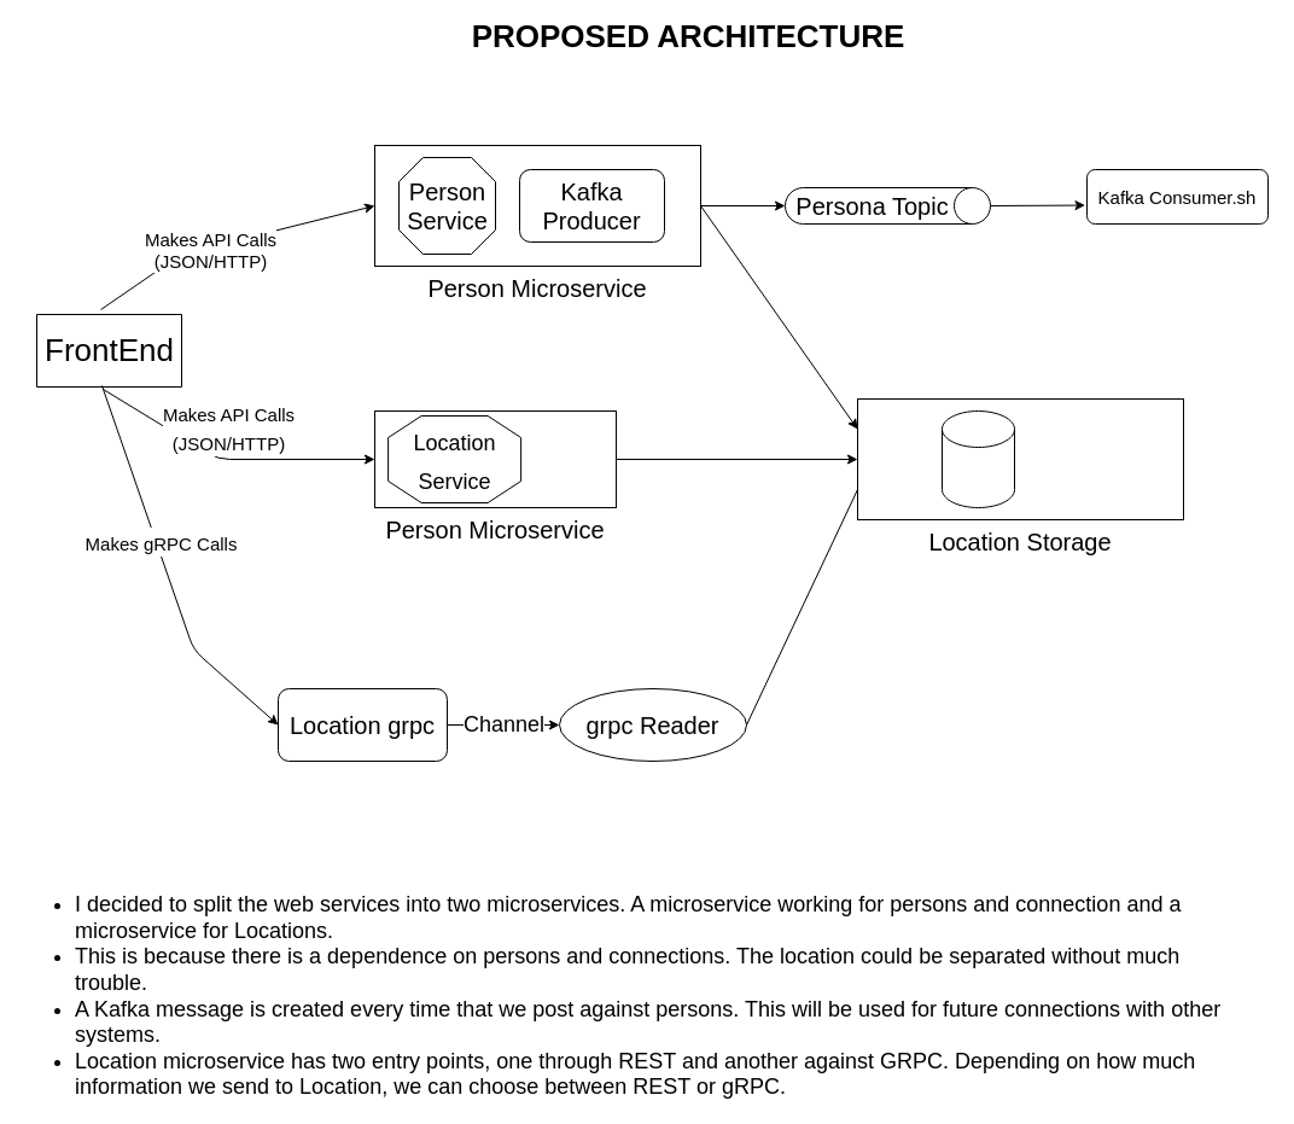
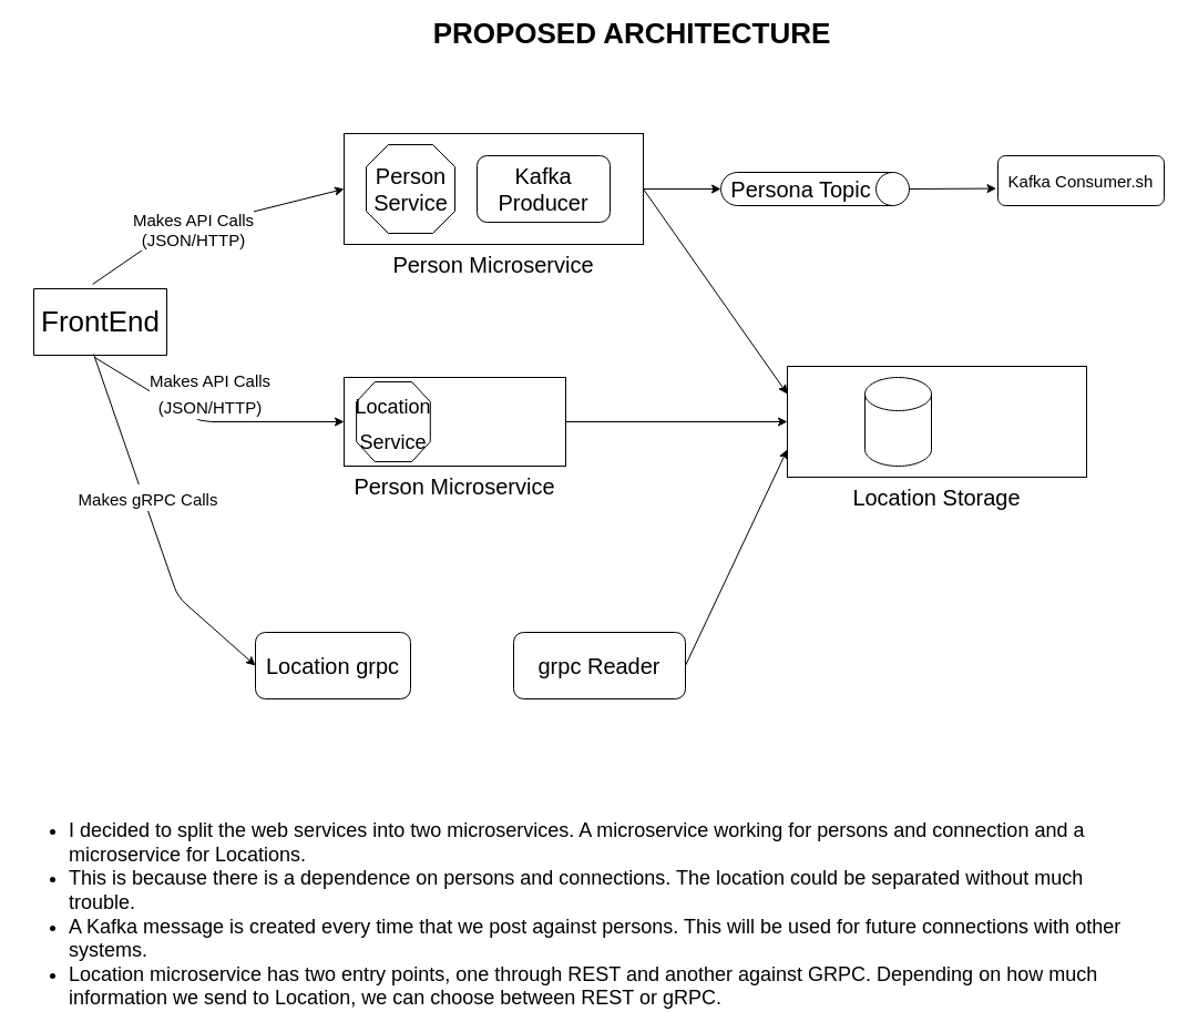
- <mxCell id="20" value="&lt;font style=&quot;font-size: 18px&quot;&gt;Location &lt;br&gt;Service&lt;/font&gt;" style="verticalLabelPosition=middle;verticalAlign=middle;html=1;shape=mxgraph.basic.polygon;polyCoords=[[0.25,0],[0.75,0],[1,0.25],[1,0.75],[0.75,1],[0.25,1],[0,0.75],[0,0.25]];polyline=0;fontSize=26;labelPosition=center;align=center;" parent="18" vertex="1"><mxGeometry x="11.111" y="4" width="110" height="72" as="geometry" /></mxCell>
+ <mxCell id="20" value="&lt;font style=&quot;font-size: 18px&quot;&gt;Location &lt;br&gt;Service&lt;/font&gt;" style="verticalLabelPosition=middle;verticalAlign=middle;html=1;shape=mxgraph.basic.polygon;polyCoords=[[0.25,0],[0.75,0],[1,0.25],[1,0.75],[0.75,1],[0.25,1],[0,0.75],[0,0.25]];polyline=0;fontSize=26;labelPosition=center;align=center;" parent="18" vertex="1"><mxGeometry x="11.111" y="4" width="66.667" height="72" as="geometry" /></mxCell>
- <mxCell id="28" value="" style="endArrow=none;html=1;rounded=0;fontSize=18;entryX=0;entryY=0.75;entryDx=0;entryDy=0;exitX=1;exitY=0.5;exitDx=0;exitDy=0;" edge="1" parent="1" source="13" target="24"><mxGeometry width="50" height="50" relative="1" as="geometry"><mxPoint x="560" y="370" as="sourcePoint" /><mxPoint x="610" y="320" as="targetPoint" /></mxGeometry></mxCell>
+ <mxCell id="28" value="" style="endArrow=classic;html=1;rounded=0;fontSize=18;entryX=0;entryY=0.75;entryDx=0;entryDy=0;exitX=1;exitY=0.5;exitDx=0;exitDy=0;" edge="1" parent="1" source="13" target="24"><mxGeometry width="50" height="50" relative="1" as="geometry"><mxPoint x="560" y="370" as="sourcePoint" /><mxPoint x="610" y="320" as="targetPoint" /></mxGeometry></mxCell>
- <mxCell id="12" value="Channel" style="endArrow=classic;html=1;fontSize=18;exitX=1;exitY=0.5;exitDx=0;exitDy=0;entryX=0;entryY=0.5;entryDx=0;entryDy=0;" parent="1" source="11" edge="1" target="13"><mxGeometry width="50" height="50" relative="1" as="geometry"><mxPoint x="290" y="730" as="sourcePoint" /><mxPoint x="370" y="730" as="targetPoint" /></mxGeometry></mxCell>
- <mxCell id="13" value="grpc Reader" style="ellipse;whiteSpace=wrap;html=1;fontSize=20;" parent="1" vertex="1"><mxGeometry x="463" y="570" width="155" height="60" as="geometry" /></mxCell>
+ <mxCell id="13" value="grpc Reader" style="rounded=1;whiteSpace=wrap;html=1;fontSize=20;" parent="1" vertex="1"><mxGeometry x="463" y="570" width="155" height="60" as="geometry" /></mxCell>
